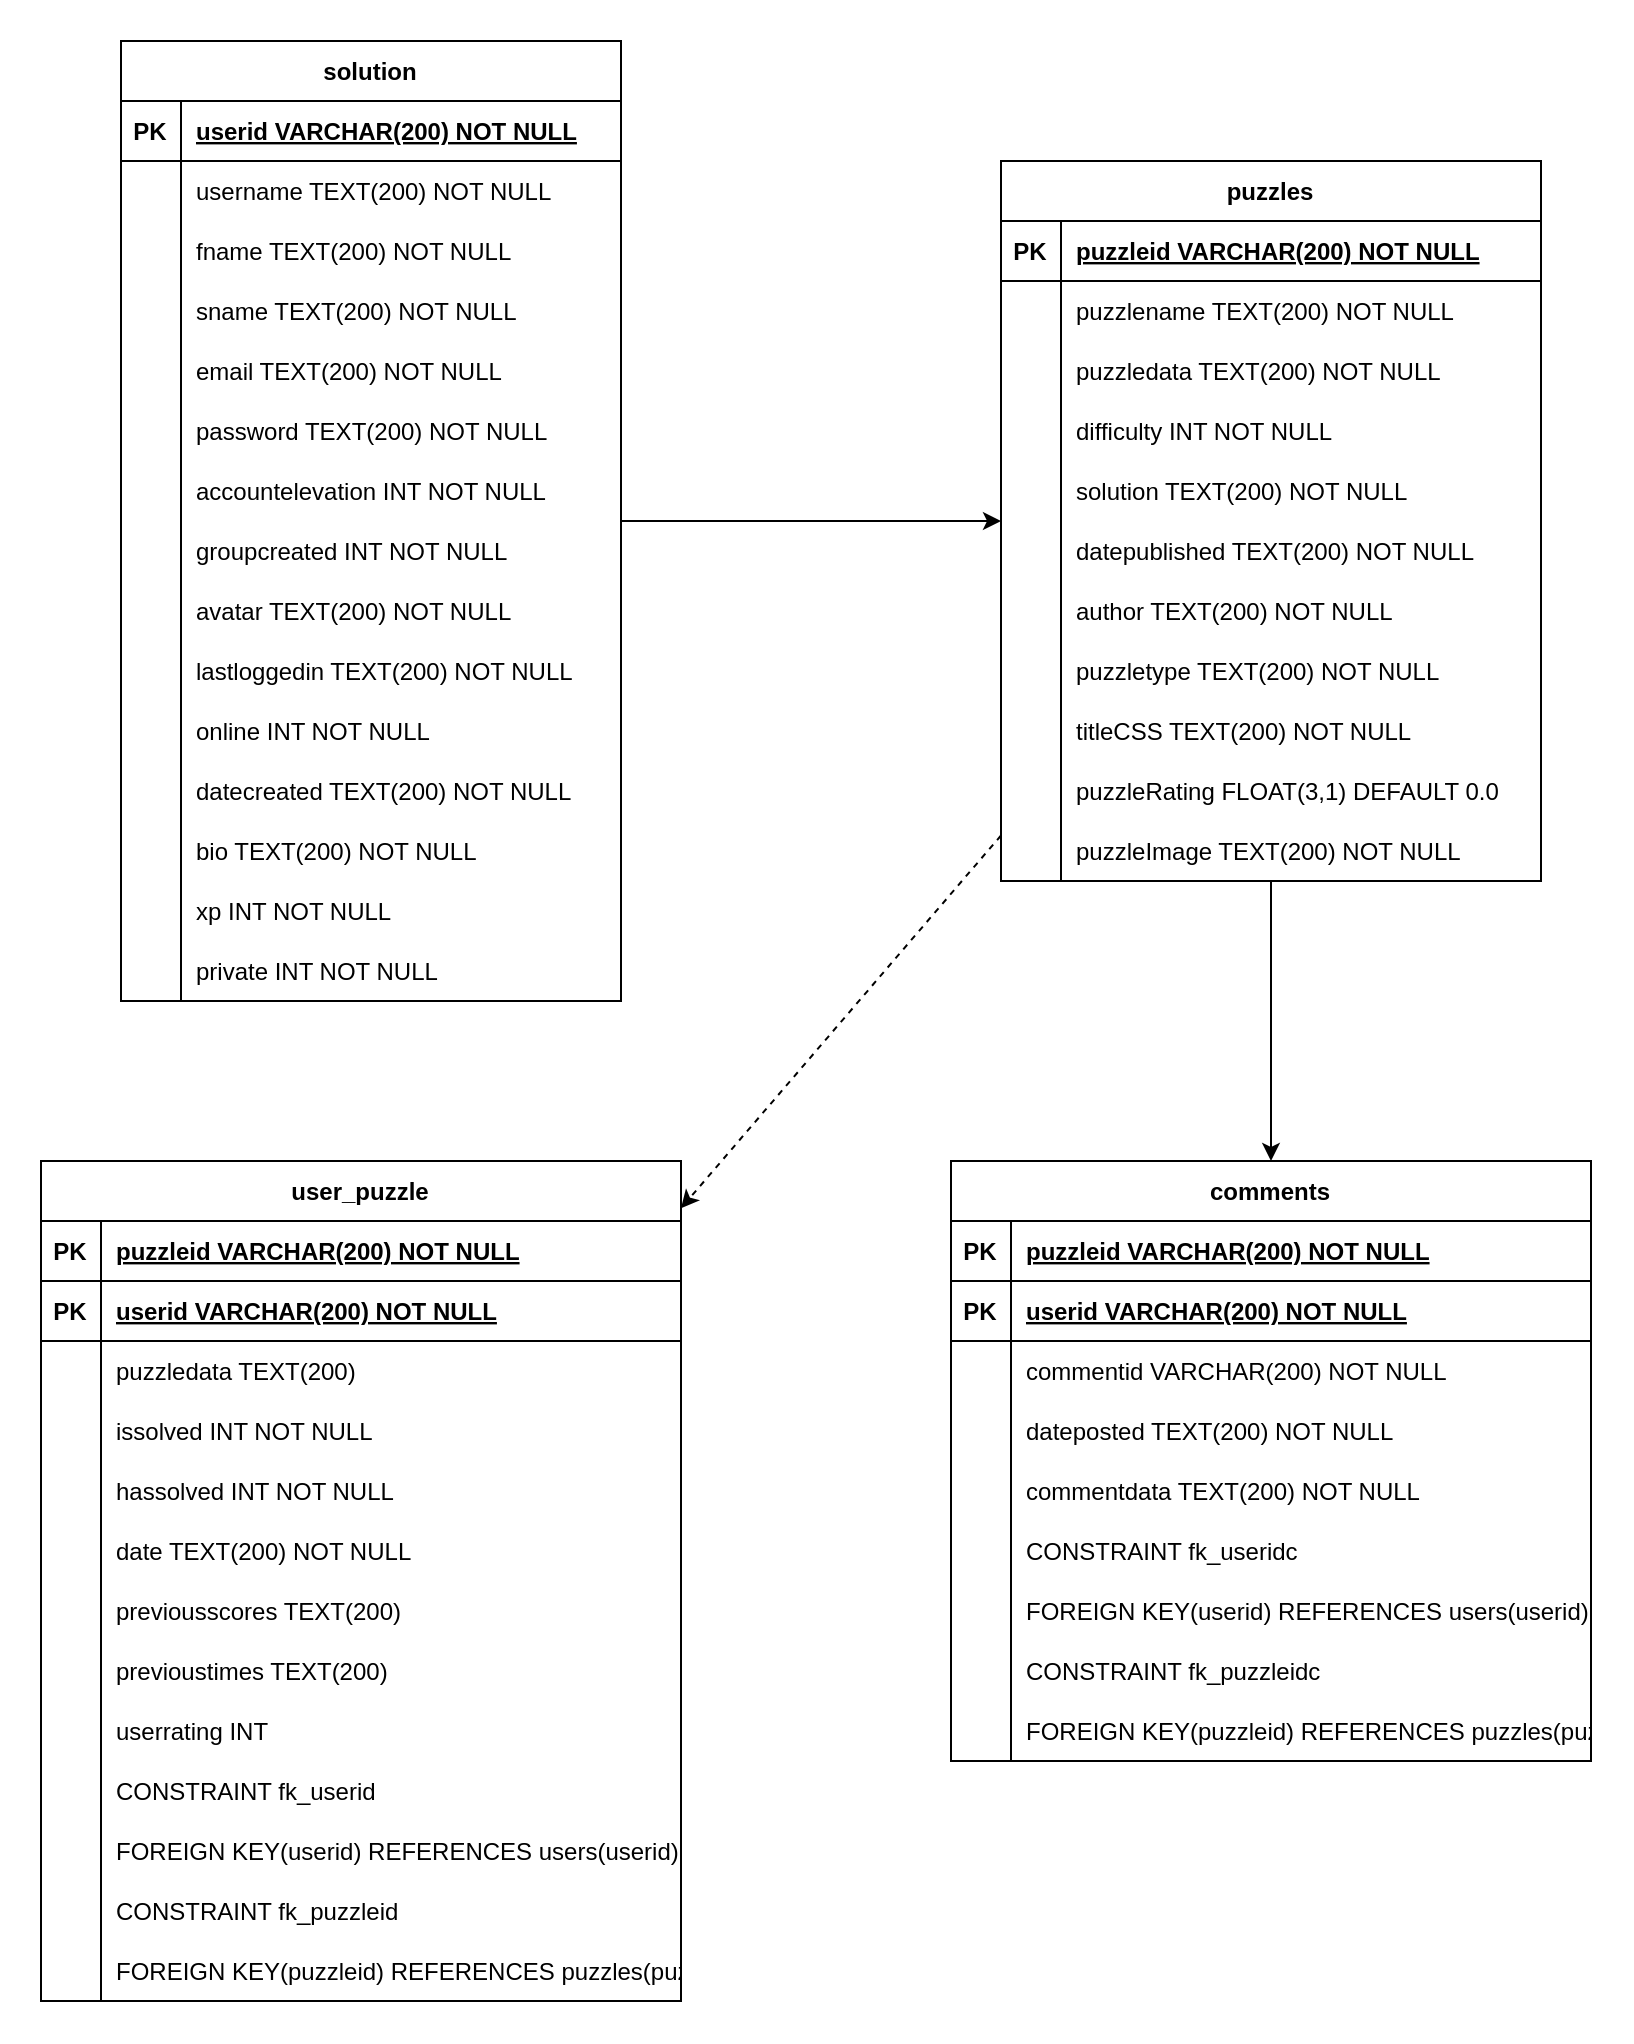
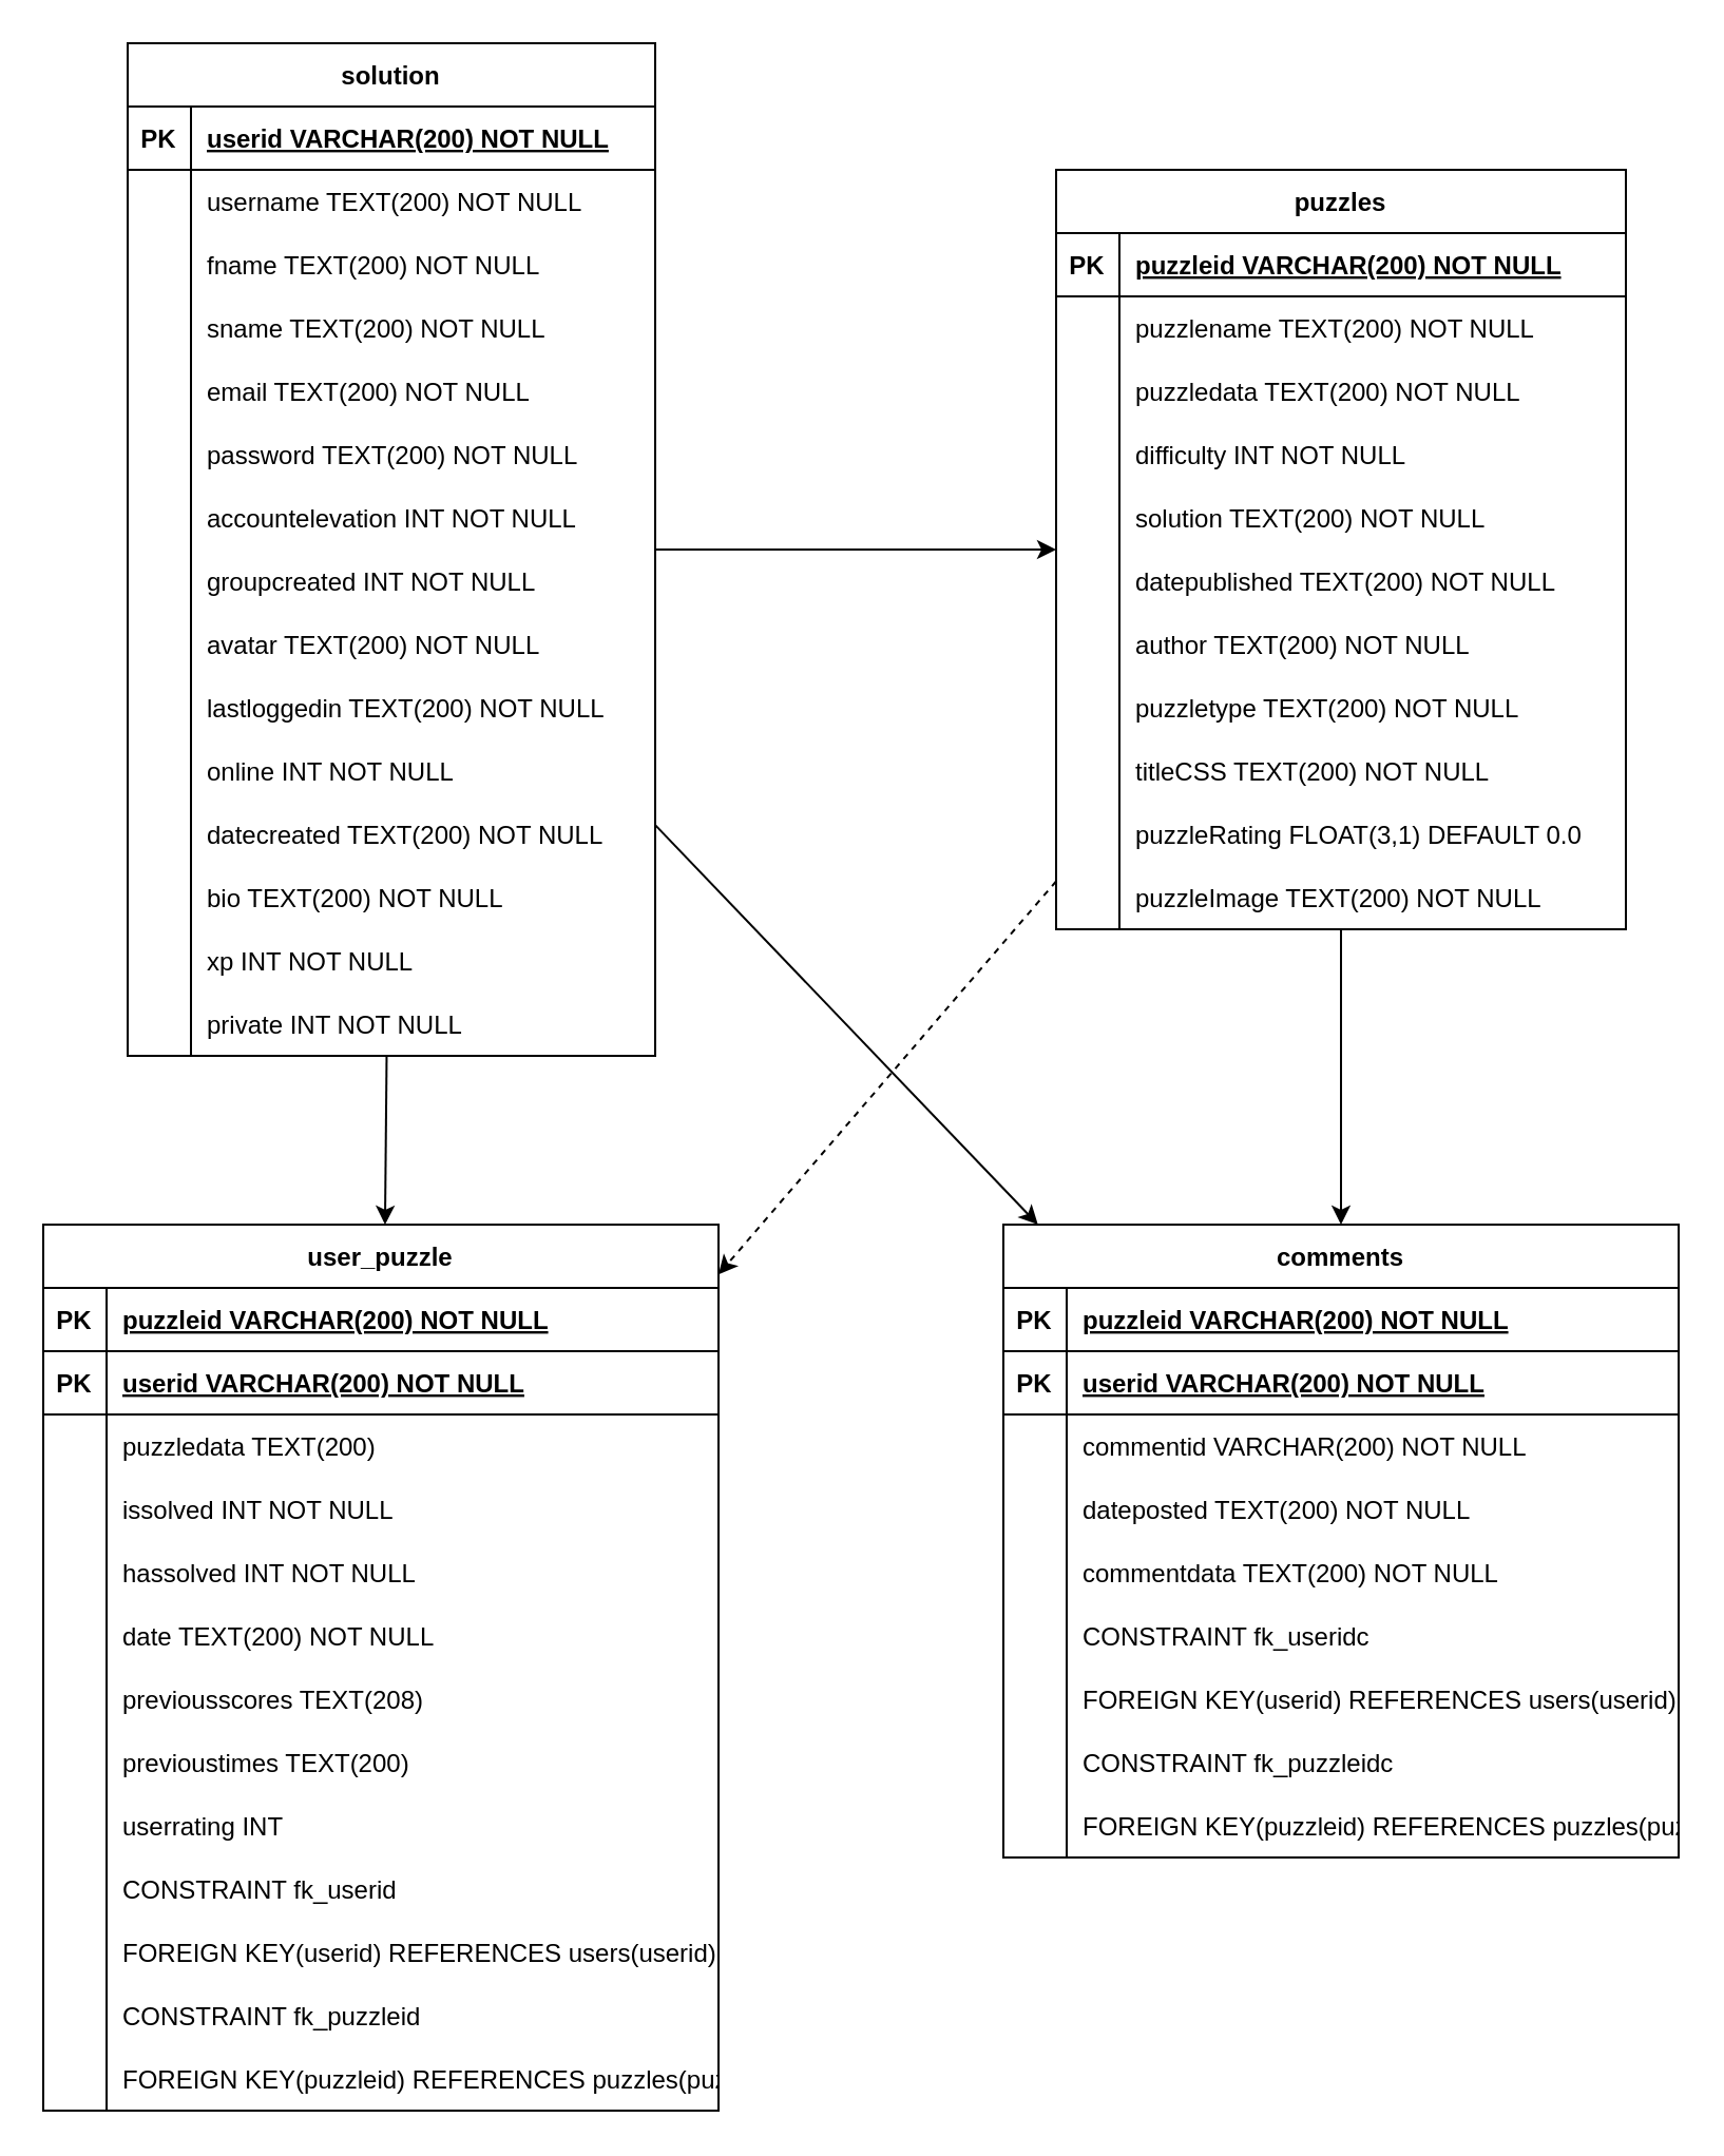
+ <mxCell id="152" value="" style="endArrow=classic;html=1;rounded=0;" edge="1" parent="1" source="2" target="122"><mxGeometry width="50" height="50" relative="1" as="geometry"><mxPoint x="880" y="640" as="sourcePoint" /><mxPoint x="500" y="440" as="targetPoint" /></mxGeometry></mxCell>
+ <mxCell id="151" value="" style="endArrow=classic;html=1;rounded=0;" edge="1" parent="1" source="2" target="82"><mxGeometry width="50" height="50" relative="1" as="geometry"><mxPoint x="880" y="640" as="sourcePoint" /><mxPoint x="930" y="590" as="targetPoint" /></mxGeometry></mxCell>
- <mxCell id="103" value="previousscores TEXT(200)" style="shape=partialRectangle;overflow=hidden;connectable=0;fillColor=none;align=left;strokeColor=inherit;top=0;left=0;bottom=0;right=0;spacingLeft=6;" vertex="1" parent="101"><mxGeometry x="30" width="290" height="30" as="geometry"><mxRectangle width="290" height="30" as="alternateBounds" /></mxGeometry></mxCell>
+ <mxCell id="103" value="previousscores TEXT(208)" style="shape=partialRectangle;overflow=hidden;connectable=0;fillColor=none;align=left;strokeColor=inherit;top=0;left=0;bottom=0;right=0;spacingLeft=6;" vertex="1" parent="101"><mxGeometry x="30" width="290" height="30" as="geometry"><mxRectangle width="290" height="30" as="alternateBounds" /></mxGeometry></mxCell>
